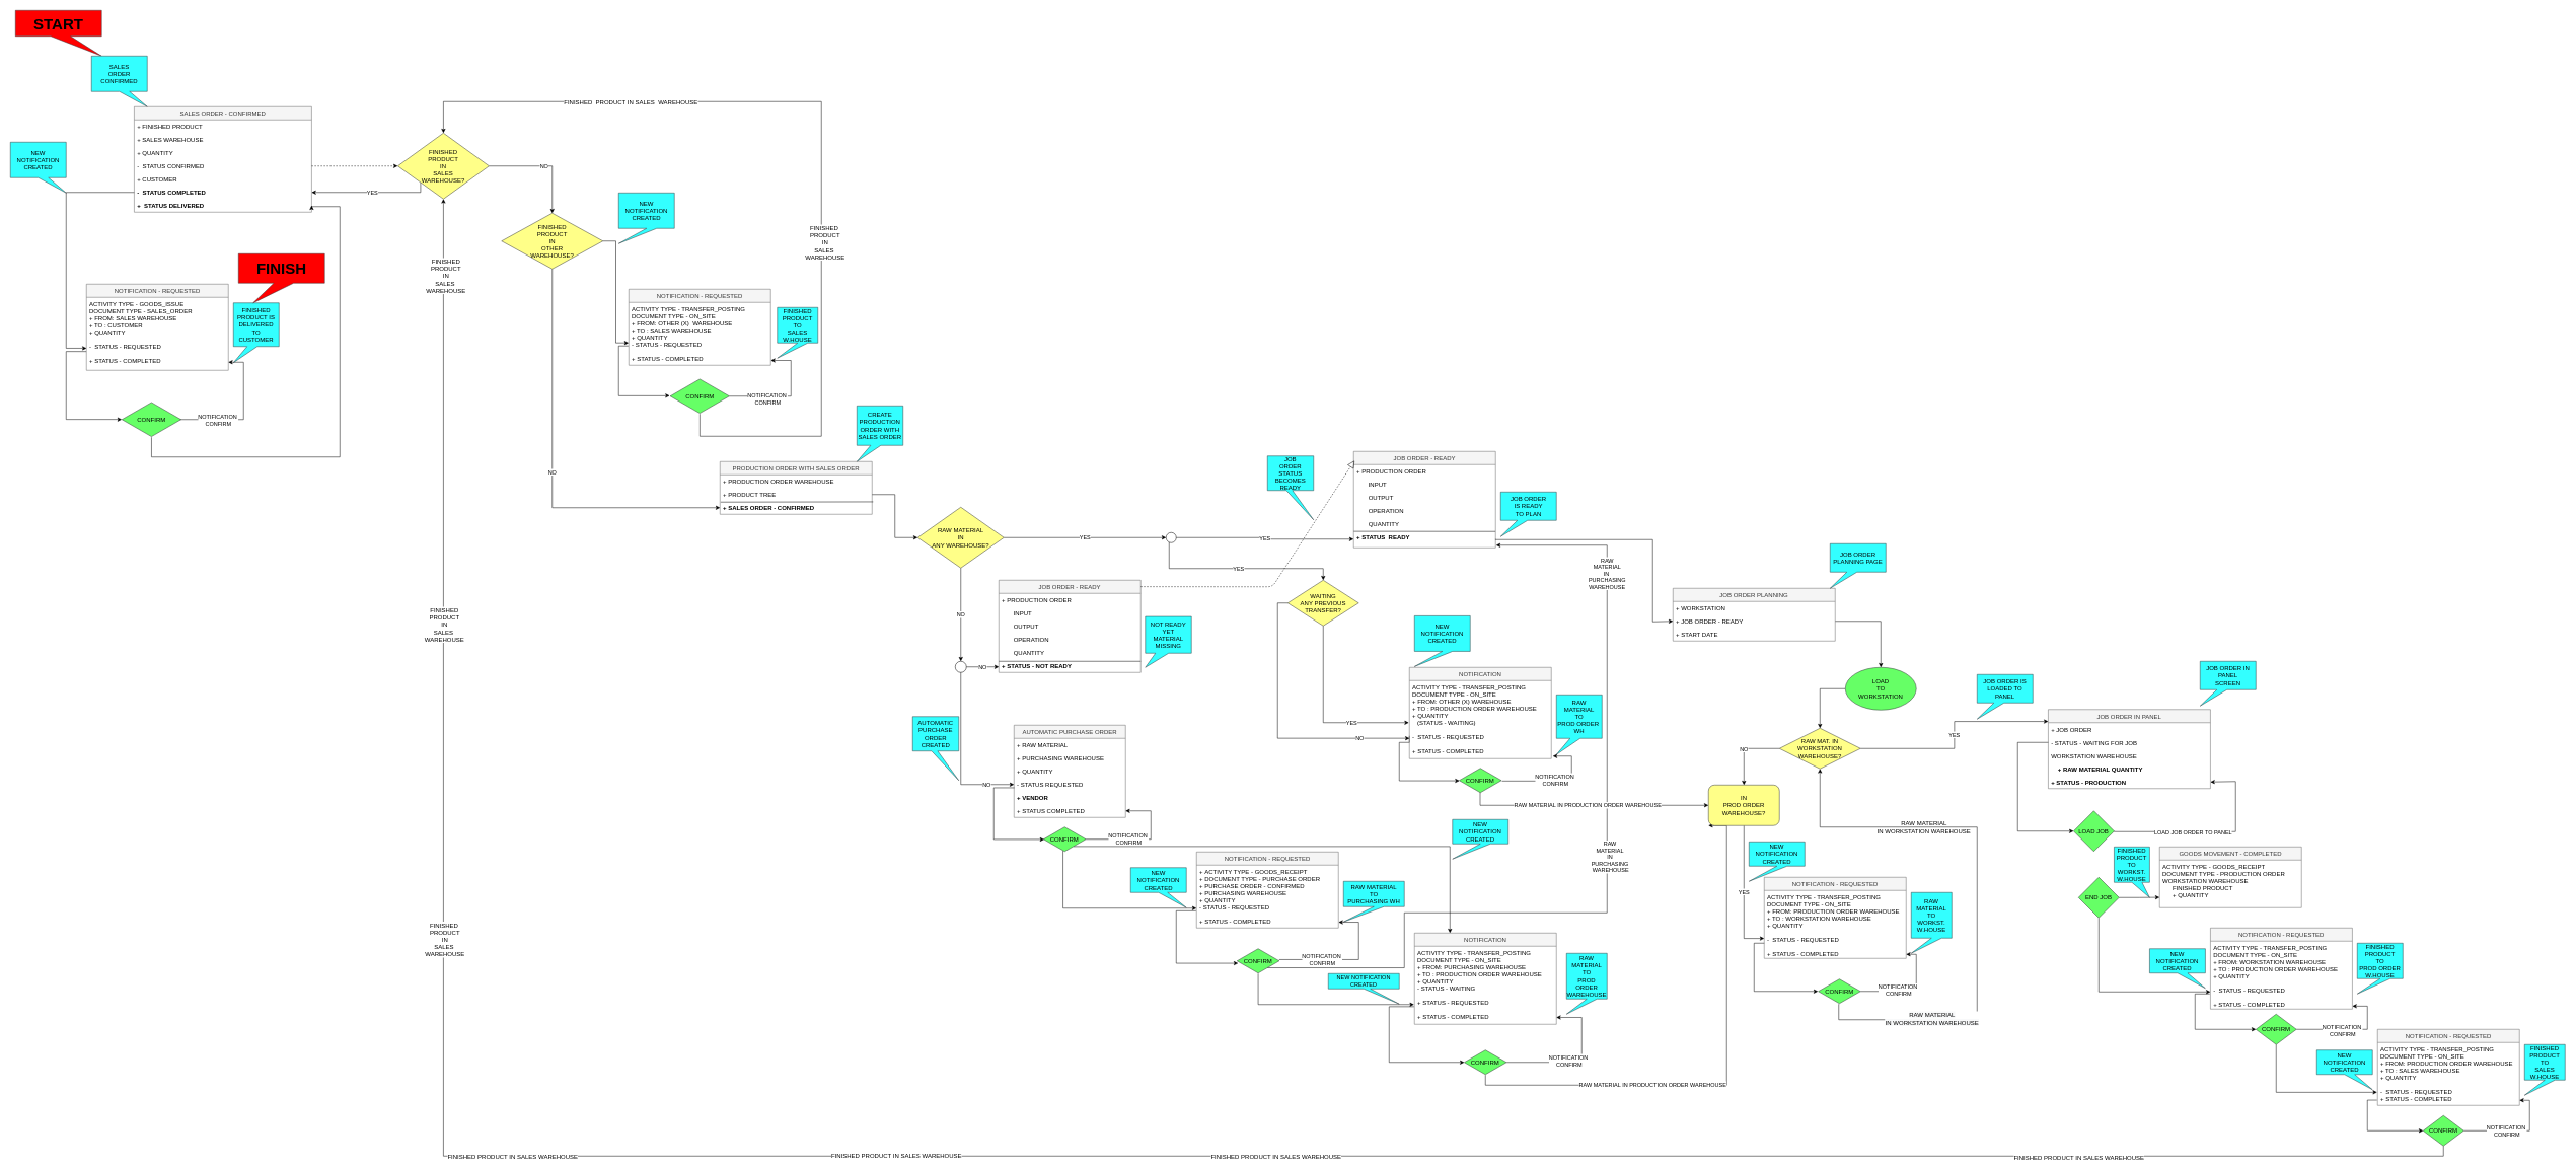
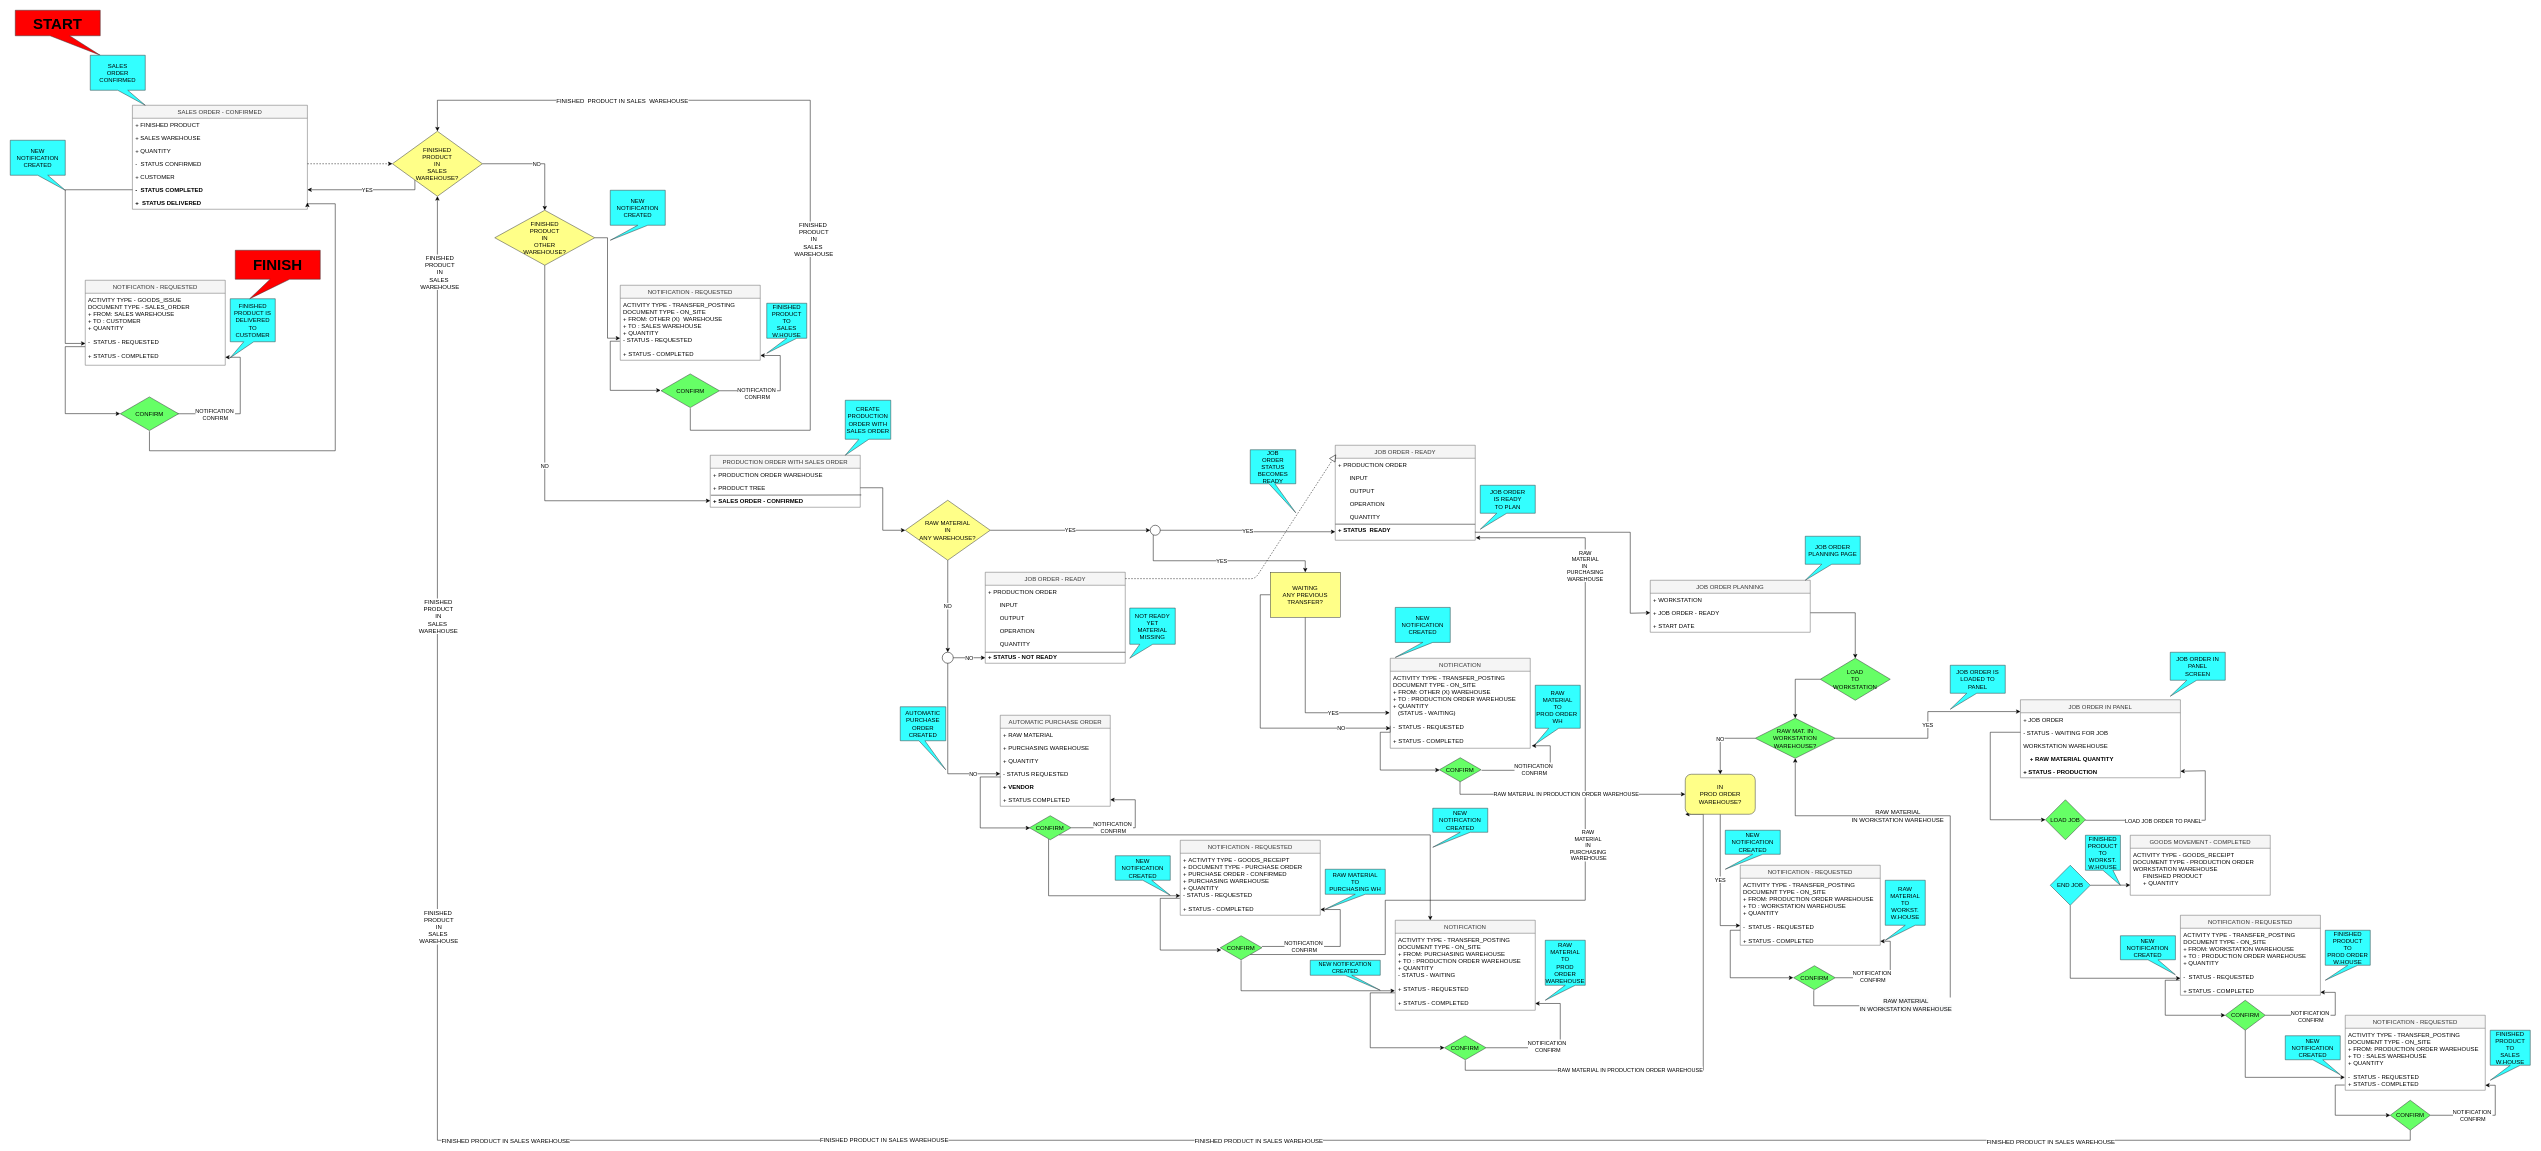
- <mxCell id="109" value="WAITING&lt;br&gt;ANY PREVIOUS&lt;br&gt;TRANSFER?" style="rhombus;whiteSpace=wrap;html=1;fillColor=#ffff88;strokeColor=#36393d;" parent="1" vertex="1"><mxGeometry x="2540" y="1144" width="140" height="90" as="geometry" /></mxCell>
+ <mxCell id="109" value="WAITING&lt;br&gt;ANY PREVIOUS&lt;br&gt;TRANSFER?" style="whiteSpace=wrap;html=1;fillColor=#ffff88;strokeColor=#36393d;rounded=0;" parent="1" vertex="1"><mxGeometry x="2540" y="1144" width="140" height="90" as="geometry" /></mxCell>
- <mxCell id="93" value="LOAD&lt;br&gt;TO&lt;br&gt;WORKSTATION" style="ellipse;whiteSpace=wrap;html=1;strokeColor=#36393d;fillColor=#66FF66;" parent="1" vertex="1"><mxGeometry x="3640" y="1316" width="140" height="84" as="geometry" /></mxCell>
+ <mxCell id="93" value="LOAD&lt;br&gt;TO&lt;br&gt;WORKSTATION" style="rhombus;whiteSpace=wrap;html=1;strokeColor=#36393d;fillColor=#66FF66;" parent="1" vertex="1"><mxGeometry x="3640" y="1316" width="140" height="84" as="geometry" /></mxCell>
- <mxCell id="48" value="RAW MAT. IN&lt;br&gt;WORKSTATION&lt;br&gt;WAREHOUSE?" style="rhombus;whiteSpace=wrap;html=1;fillColor=#ffff88;strokeColor=#36393d;" parent="1" vertex="1"><mxGeometry x="3510" y="1436" width="160" height="80" as="geometry" /></mxCell>
+ <mxCell id="48" value="RAW MAT. IN&lt;br&gt;WORKSTATION&lt;br&gt;WAREHOUSE?" style="rhombus;whiteSpace=wrap;html=1;fillColor=#66ff66;strokeColor=#36393d;" parent="1" vertex="1"><mxGeometry x="3510" y="1436" width="160" height="80" as="geometry" /></mxCell>
- <mxCell id="132" value="END JOB" style="rhombus;whiteSpace=wrap;html=1;fillColor=#66FF66;strokeColor=#36393d;" parent="1" vertex="1"><mxGeometry x="4100" y="1730" width="80" height="80" as="geometry" /></mxCell>
+ <mxCell id="132" value="END JOB" style="rhombus;whiteSpace=wrap;html=1;fillColor=#33ffff;strokeColor=#36393d;" parent="1" vertex="1"><mxGeometry x="4100" y="1730" width="80" height="80" as="geometry" /></mxCell>
